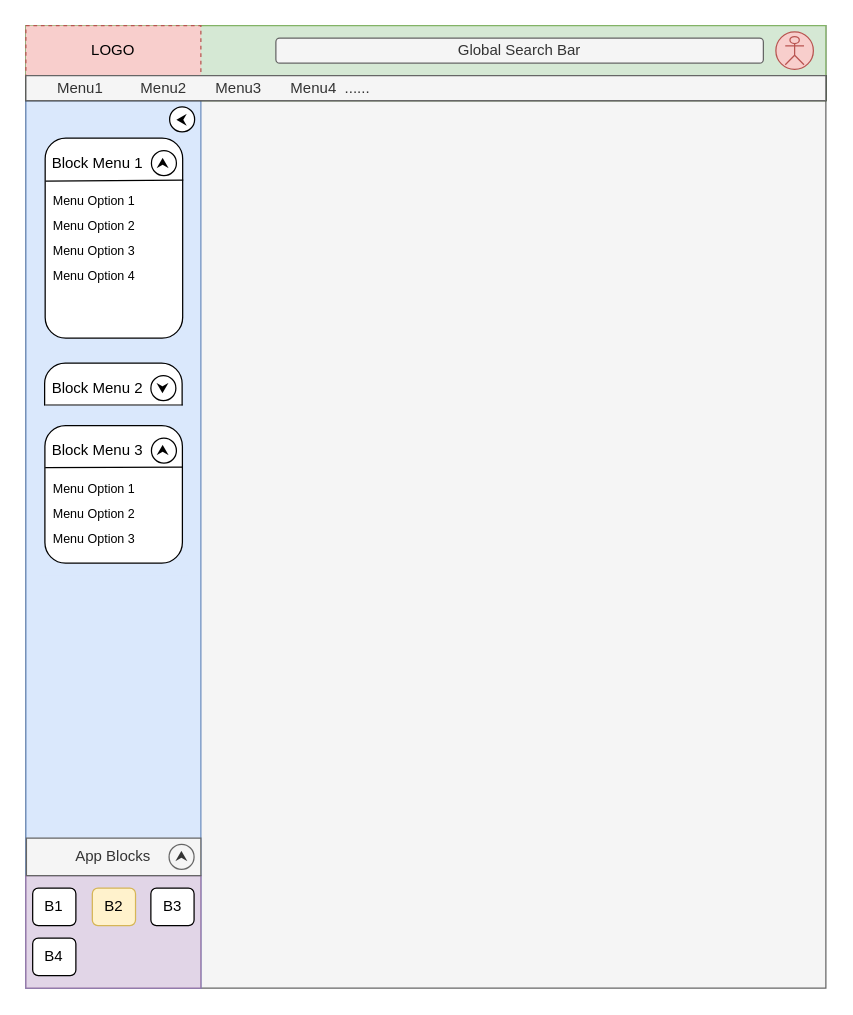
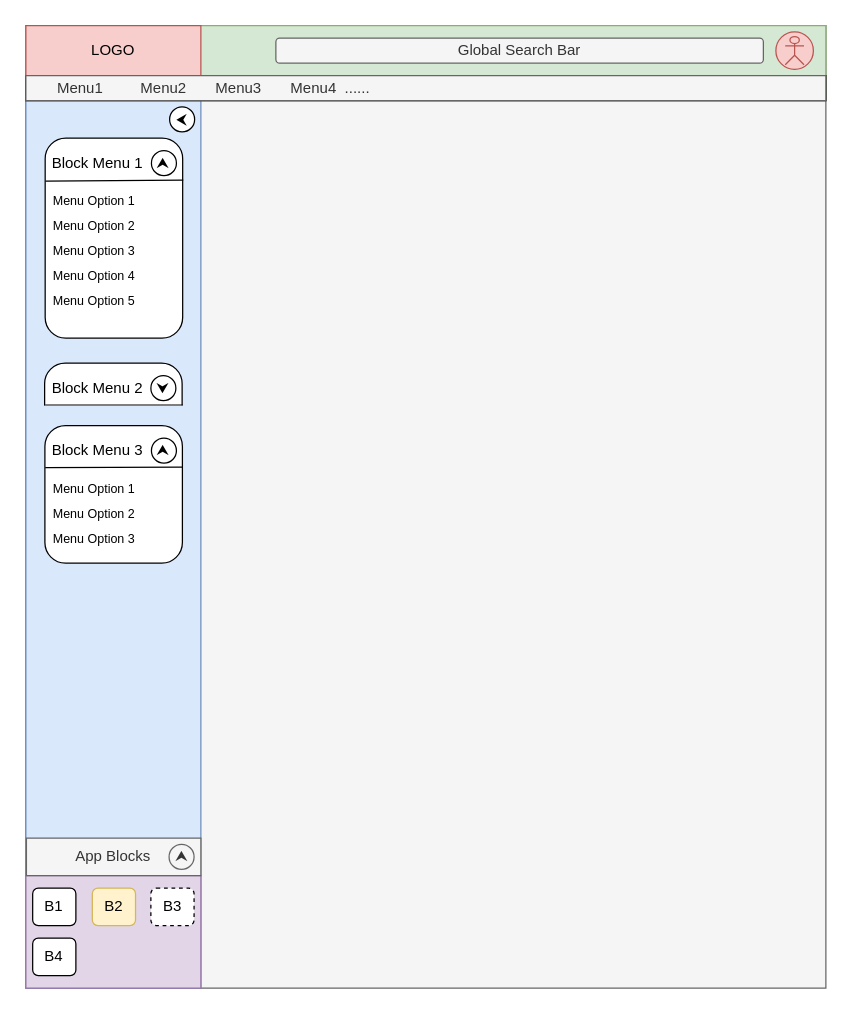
- <mxCell id="6" value="LOGO" style="rounded=0;whiteSpace=wrap;html=1;fillColor=#f8cecc;strokeColor=#b85450;dashed=1;" parent="1" vertex="1"><mxGeometry x="20" y="20" width="140" height="40" as="geometry" /></mxCell>
+ <mxCell id="6" value="LOGO" style="rounded=0;whiteSpace=wrap;html=1;fillColor=#f8cecc;strokeColor=#b85450;" parent="1" vertex="1"><mxGeometry x="20" y="20" width="140" height="40" as="geometry" /></mxCell>
+ <mxCell id="17" value="Menu Option 5" style="text;html=1;strokeColor=none;fillColor=none;align=left;verticalAlign=middle;whiteSpace=wrap;rounded=0;fontSize=10;" parent="1" vertex="1"><mxGeometry x="40.44" y="230" width="100" height="20" as="geometry" /></mxCell>
- <mxCell id="36" value="B3" style="rounded=1;whiteSpace=wrap;html=1;" vertex="1" parent="1"><mxGeometry x="120" y="710" width="34.56" height="30" as="geometry" /></mxCell>
+ <mxCell id="36" value="B3" style="rounded=1;whiteSpace=wrap;html=1;dashed=1;" vertex="1" parent="1"><mxGeometry x="120" y="710" width="34.56" height="30" as="geometry" /></mxCell>
